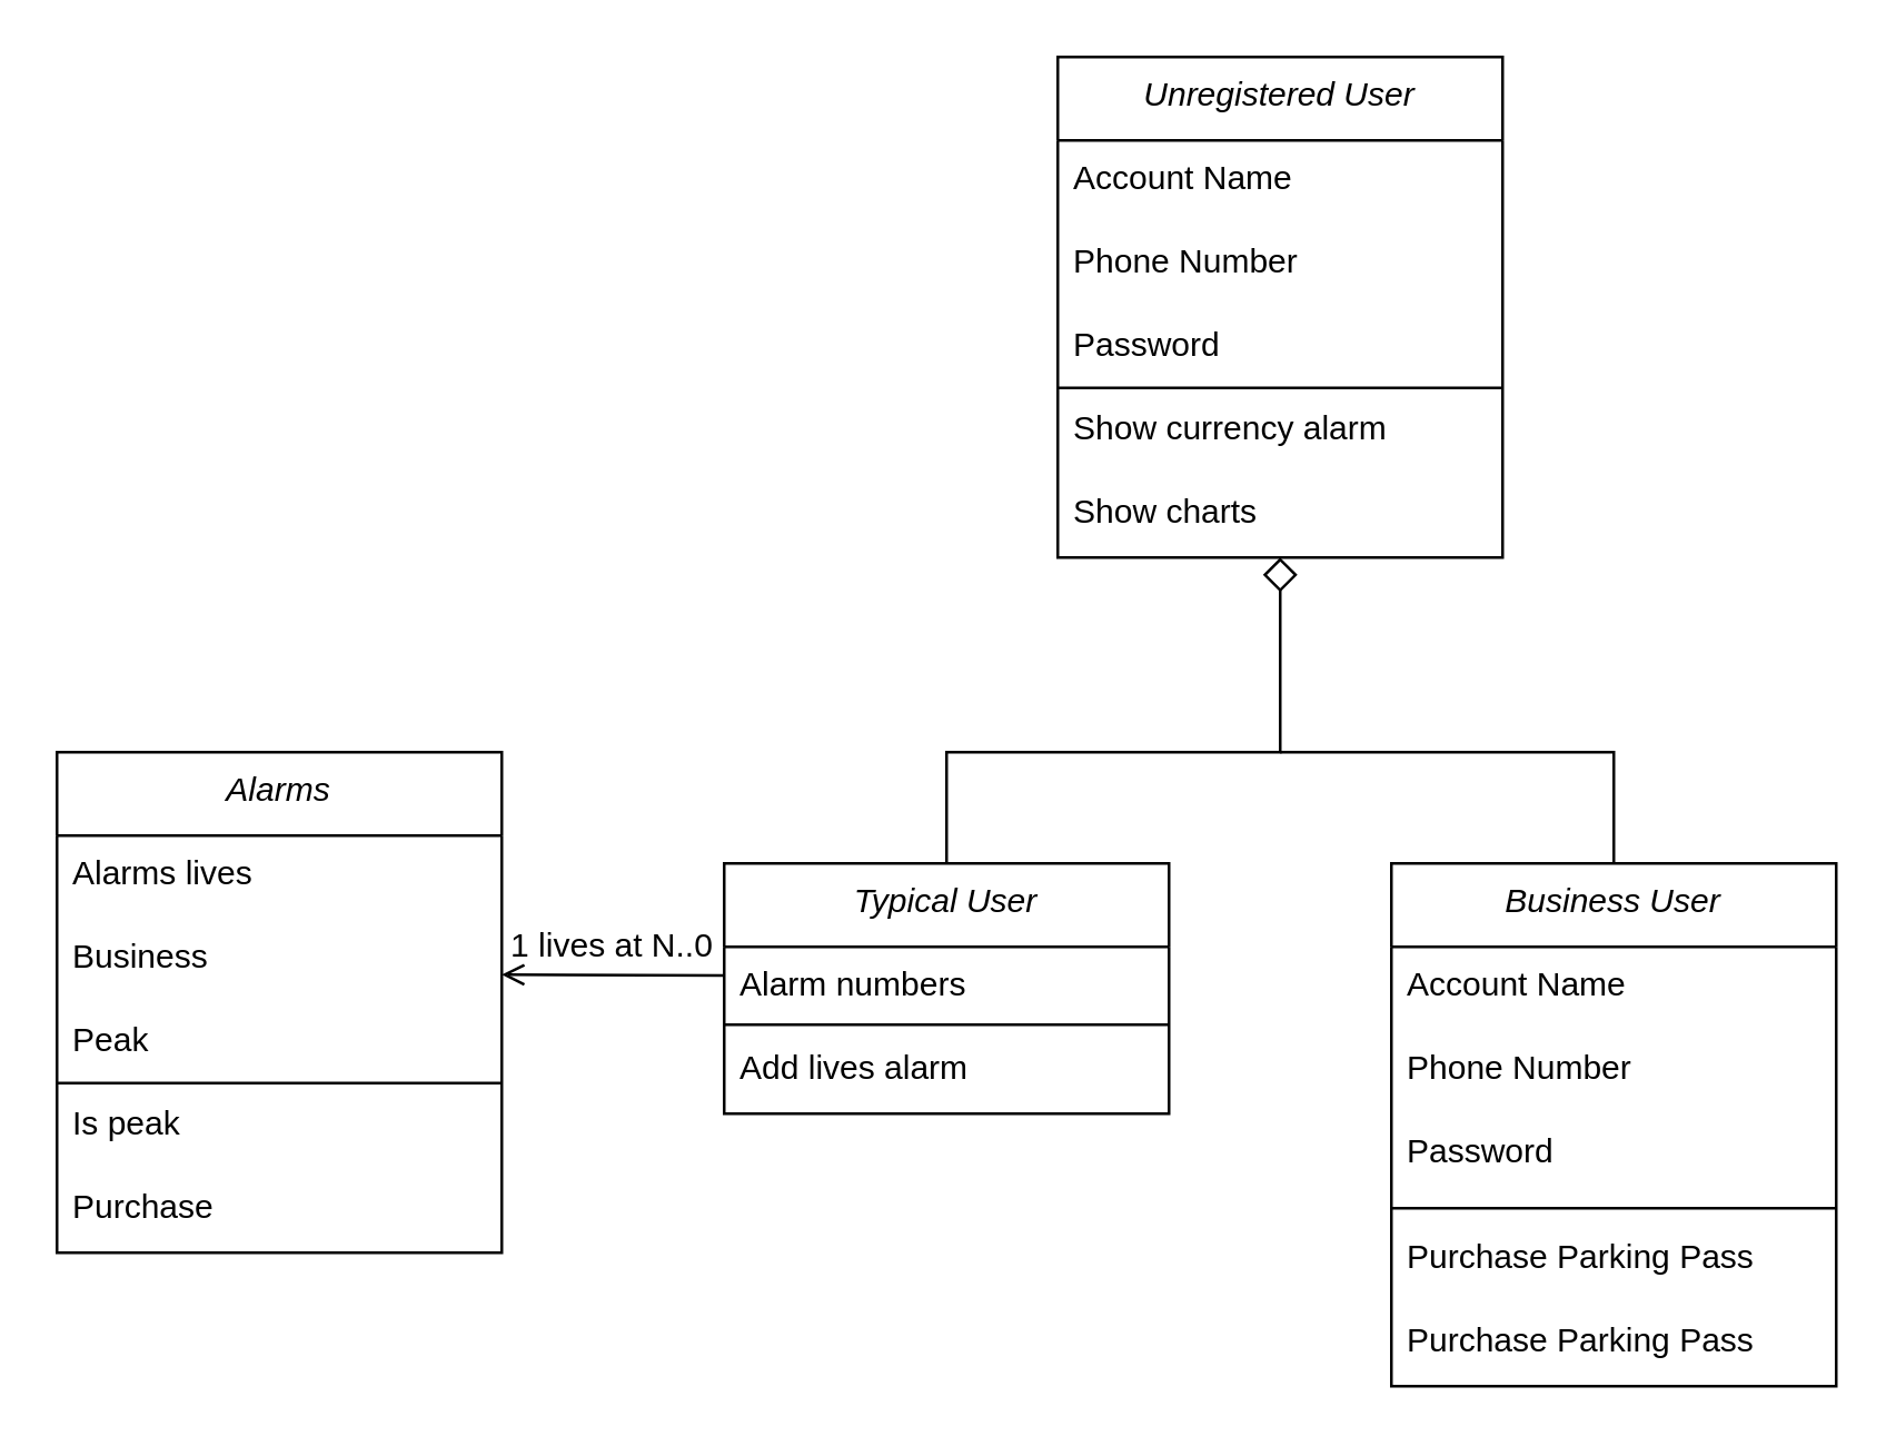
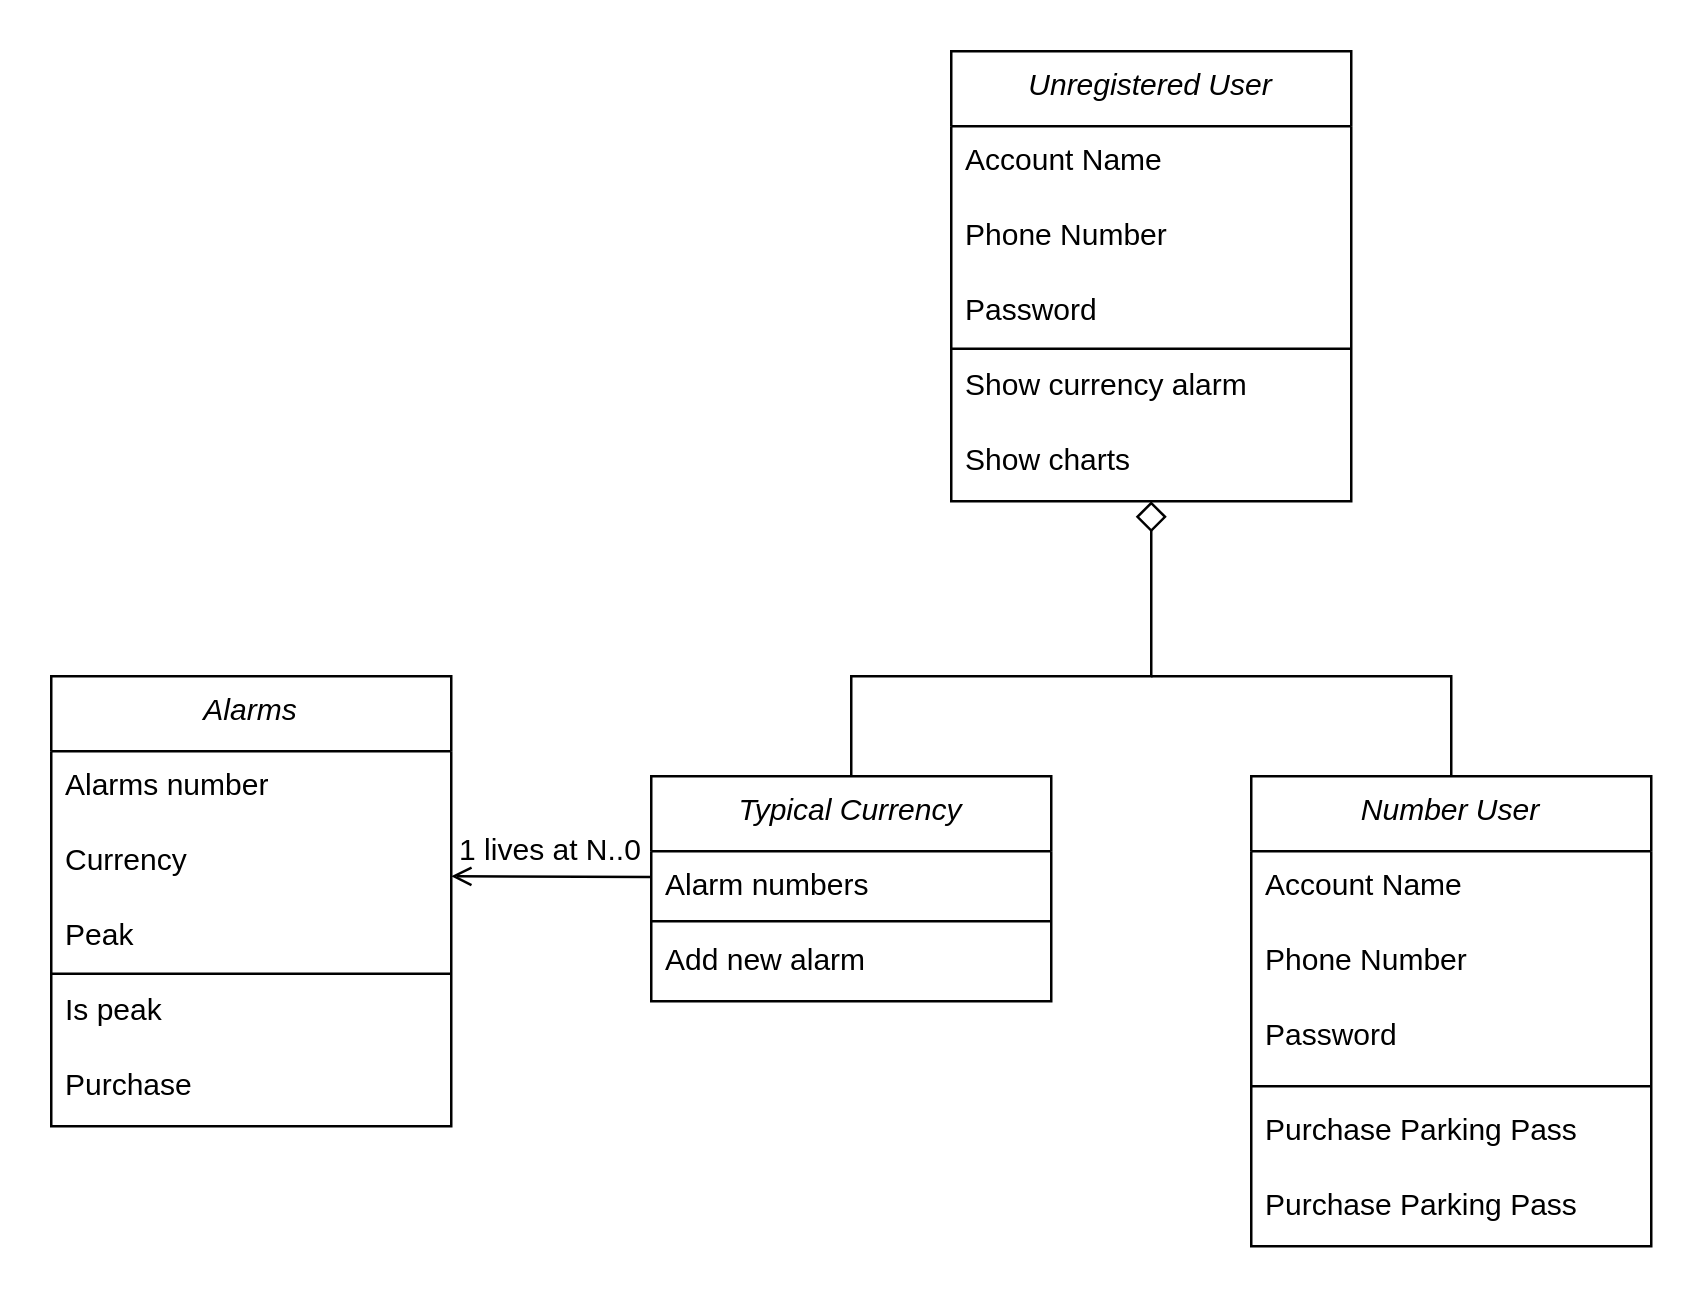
- <mxCell id="24" value="Alarms lives" style="text;align=left;verticalAlign=top;spacingLeft=4;spacingRight=4;overflow=hidden;rotatable=0;points=[[0,0.5],[1,0.5]];portConstraint=eastwest;" parent="23" vertex="1"><mxGeometry y="30" width="160" height="30" as="geometry" /></mxCell>
+ <mxCell id="24" value="Alarms number" style="text;align=left;verticalAlign=top;spacingLeft=4;spacingRight=4;overflow=hidden;rotatable=0;points=[[0,0.5],[1,0.5]];portConstraint=eastwest;" parent="23" vertex="1"><mxGeometry y="30" width="160" height="30" as="geometry" /></mxCell>
- <mxCell id="11" value="Typical User" style="swimlane;fontStyle=2;align=center;verticalAlign=top;childLayout=stackLayout;horizontal=1;startSize=30;horizontalStack=0;resizeParent=1;resizeLast=0;collapsible=1;marginBottom=0;rounded=0;shadow=0;strokeWidth=1;" parent="1" vertex="1"><mxGeometry x="260" y="310" width="160" height="90" as="geometry"><mxRectangle x="230" y="140" width="160" height="26" as="alternateBounds" /></mxGeometry></mxCell>
+ <mxCell id="11" value="Typical Currency" style="swimlane;fontStyle=2;align=center;verticalAlign=top;childLayout=stackLayout;horizontal=1;startSize=30;horizontalStack=0;resizeParent=1;resizeLast=0;collapsible=1;marginBottom=0;rounded=0;shadow=0;strokeWidth=1;" parent="1" vertex="1"><mxGeometry x="260" y="310" width="160" height="90" as="geometry"><mxRectangle x="230" y="140" width="160" height="26" as="alternateBounds" /></mxGeometry></mxCell>
- <mxCell id="15" value="Business User" style="swimlane;fontStyle=2;align=center;verticalAlign=top;childLayout=stackLayout;horizontal=1;startSize=30;horizontalStack=0;resizeParent=1;resizeLast=0;collapsible=1;marginBottom=0;rounded=0;shadow=0;strokeWidth=1;" parent="1" vertex="1"><mxGeometry x="500" y="310" width="160" height="188" as="geometry"><mxRectangle x="230" y="140" width="160" height="26" as="alternateBounds" /></mxGeometry></mxCell>
+ <mxCell id="15" value="Number User" style="swimlane;fontStyle=2;align=center;verticalAlign=top;childLayout=stackLayout;horizontal=1;startSize=30;horizontalStack=0;resizeParent=1;resizeLast=0;collapsible=1;marginBottom=0;rounded=0;shadow=0;strokeWidth=1;" parent="1" vertex="1"><mxGeometry x="500" y="310" width="160" height="188" as="geometry"><mxRectangle x="230" y="140" width="160" height="26" as="alternateBounds" /></mxGeometry></mxCell>
- <mxCell id="25" value="Business" style="text;align=left;verticalAlign=top;spacingLeft=4;spacingRight=4;overflow=hidden;rotatable=0;points=[[0,0.5],[1,0.5]];portConstraint=eastwest;rounded=0;shadow=0;html=0;" parent="23" vertex="1"><mxGeometry y="60" width="160" height="30" as="geometry" /></mxCell>
+ <mxCell id="25" value="Currency" style="text;align=left;verticalAlign=top;spacingLeft=4;spacingRight=4;overflow=hidden;rotatable=0;points=[[0,0.5],[1,0.5]];portConstraint=eastwest;rounded=0;shadow=0;html=0;" parent="23" vertex="1"><mxGeometry y="60" width="160" height="30" as="geometry" /></mxCell>
- <mxCell id="14" value="Add lives alarm" style="text;align=left;verticalAlign=top;spacingLeft=4;spacingRight=4;overflow=hidden;rotatable=0;points=[[0,0.5],[1,0.5]];portConstraint=eastwest;" parent="11" vertex="1"><mxGeometry y="60" width="160" height="30" as="geometry" /></mxCell>
+ <mxCell id="14" value="Add new alarm" style="text;align=left;verticalAlign=top;spacingLeft=4;spacingRight=4;overflow=hidden;rotatable=0;points=[[0,0.5],[1,0.5]];portConstraint=eastwest;" parent="11" vertex="1"><mxGeometry y="60" width="160" height="30" as="geometry" /></mxCell>
